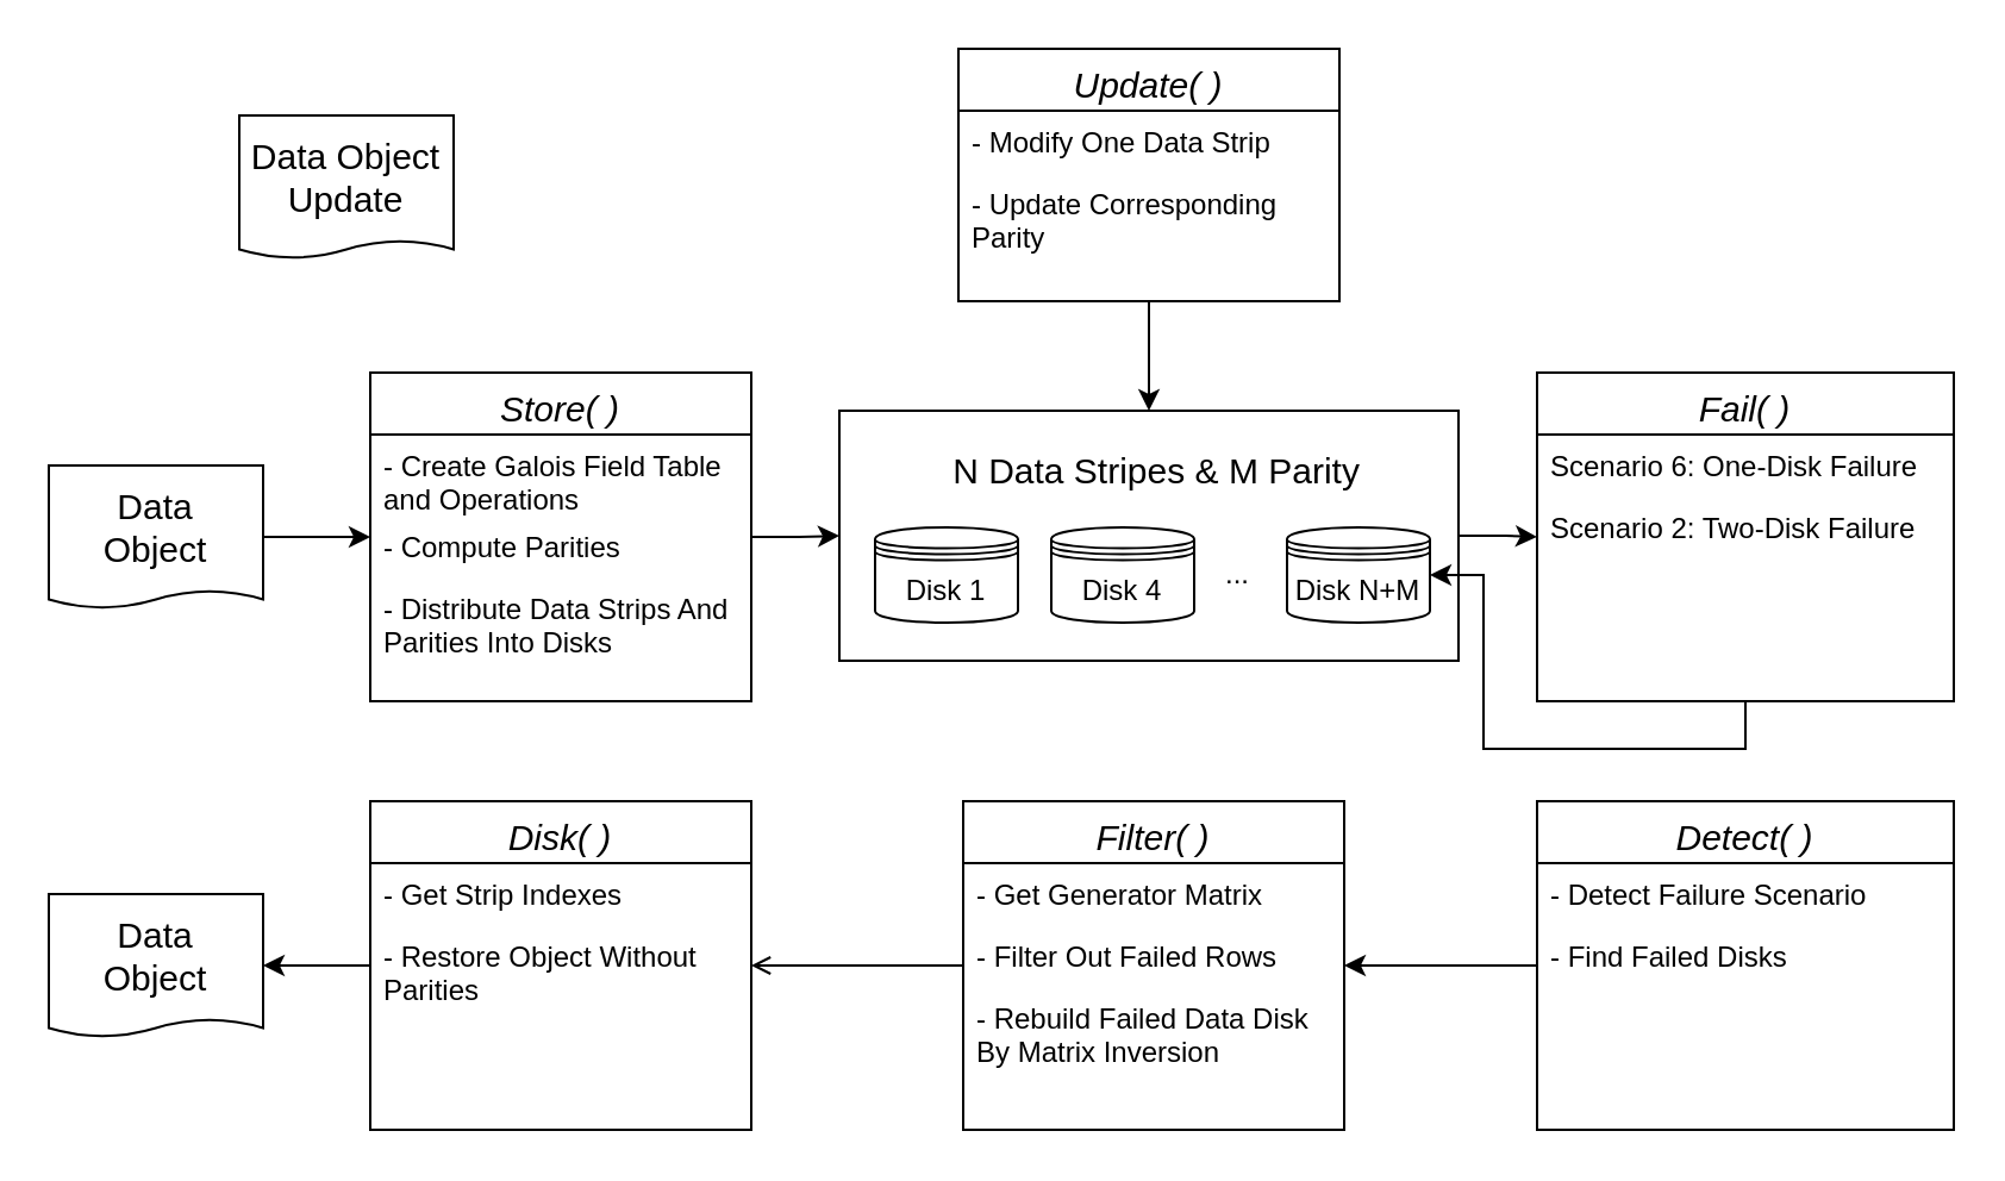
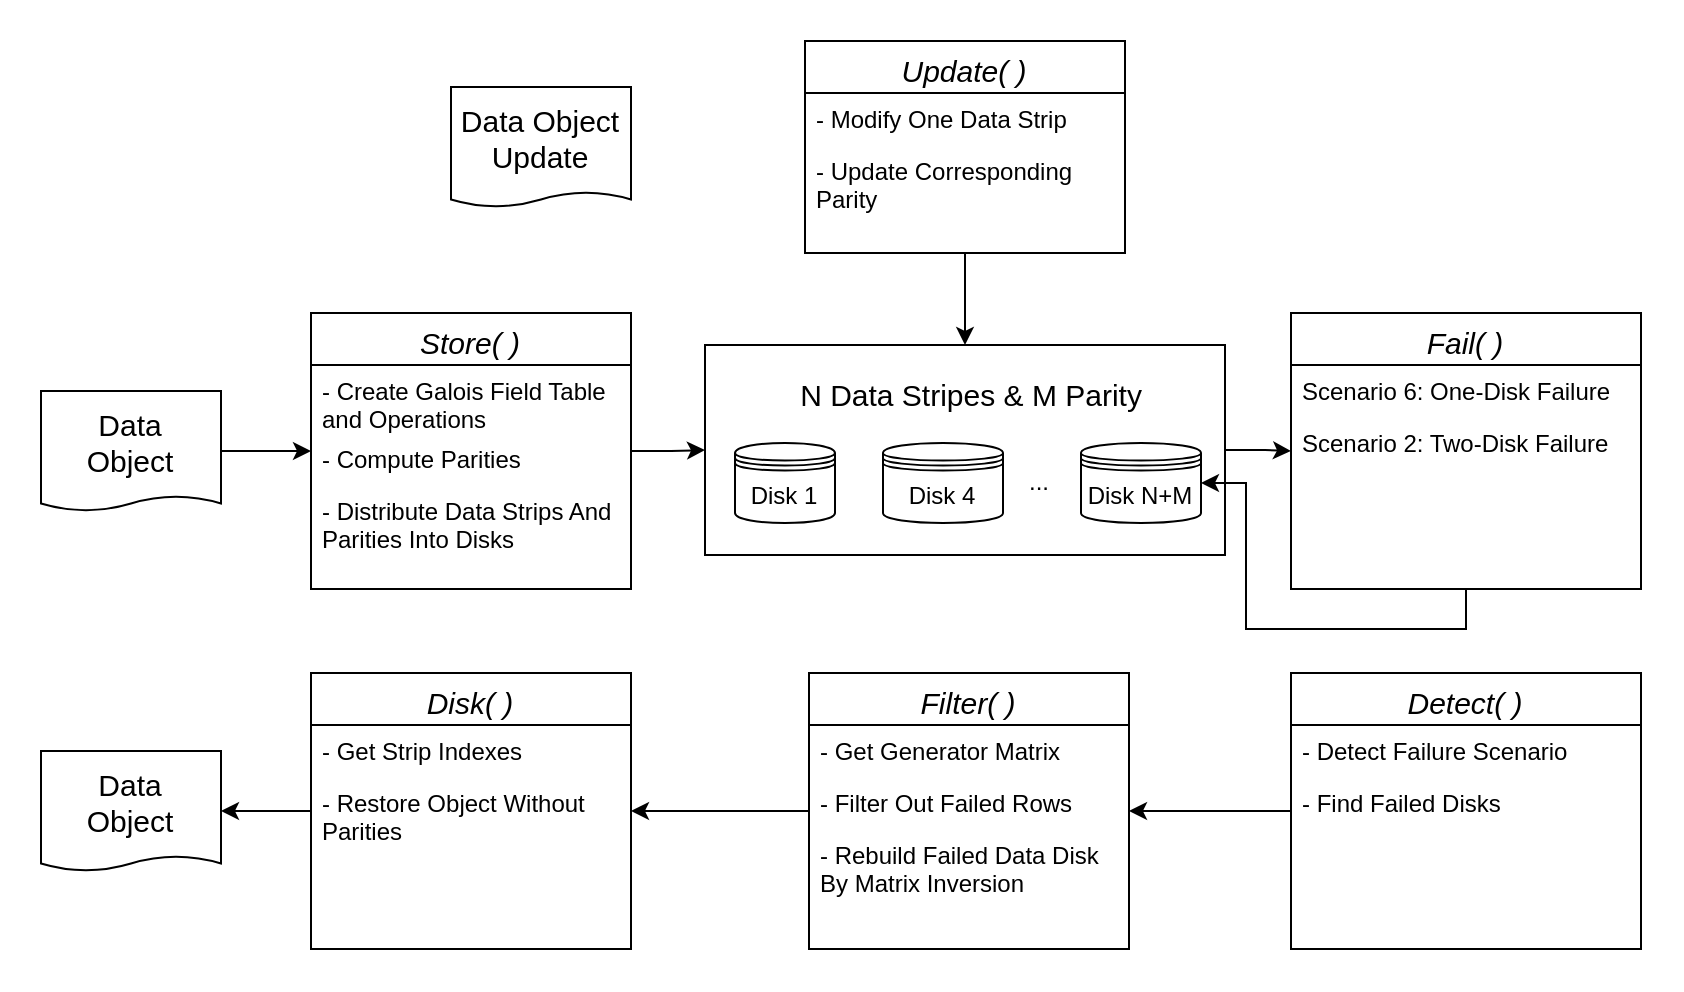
- <mxCell id="34" value="Data Object Update" style="shape=document;whiteSpace=wrap;html=1;boundedLbl=1;size=0.125;fontSize=15;" parent="1" vertex="1"><mxGeometry x="100" y="48" width="90" height="60" as="geometry" /></mxCell>
+ <mxCell id="34" value="Data Object Update" style="shape=document;whiteSpace=wrap;html=1;boundedLbl=1;size=0.125;fontSize=15;" parent="1" vertex="1"><mxGeometry x="225" y="43" width="90" height="60" as="geometry" /></mxCell>
- <mxCell id="4" value="Disk 1" style="shape=datastore;whiteSpace=wrap;html=1;rounded=0;" parent="1" vertex="1"><mxGeometry x="367" y="221" width="60" height="40" as="geometry" /></mxCell>
+ <mxCell id="4" value="Disk 1" style="shape=datastore;whiteSpace=wrap;html=1;rounded=0;" parent="1" vertex="1"><mxGeometry x="367" y="221" width="50" height="40" as="geometry" /></mxCell>
- <mxCell id="31" style="edgeStyle=orthogonalEdgeStyle;rounded=0;orthogonalLoop=1;jettySize=auto;html=1;endArrow=open;" parent="1" source="19" target="28" edge="1"><mxGeometry relative="1" as="geometry"><mxPoint x="655" y="411" as="sourcePoint" /><mxPoint x="606" y="411" as="targetPoint" /></mxGeometry></mxCell>
+ <mxCell id="31" style="edgeStyle=orthogonalEdgeStyle;rounded=0;orthogonalLoop=1;jettySize=auto;html=1;" parent="1" source="19" target="28" edge="1"><mxGeometry relative="1" as="geometry"><mxPoint x="655" y="411" as="sourcePoint" /><mxPoint x="606" y="411" as="targetPoint" /></mxGeometry></mxCell>
